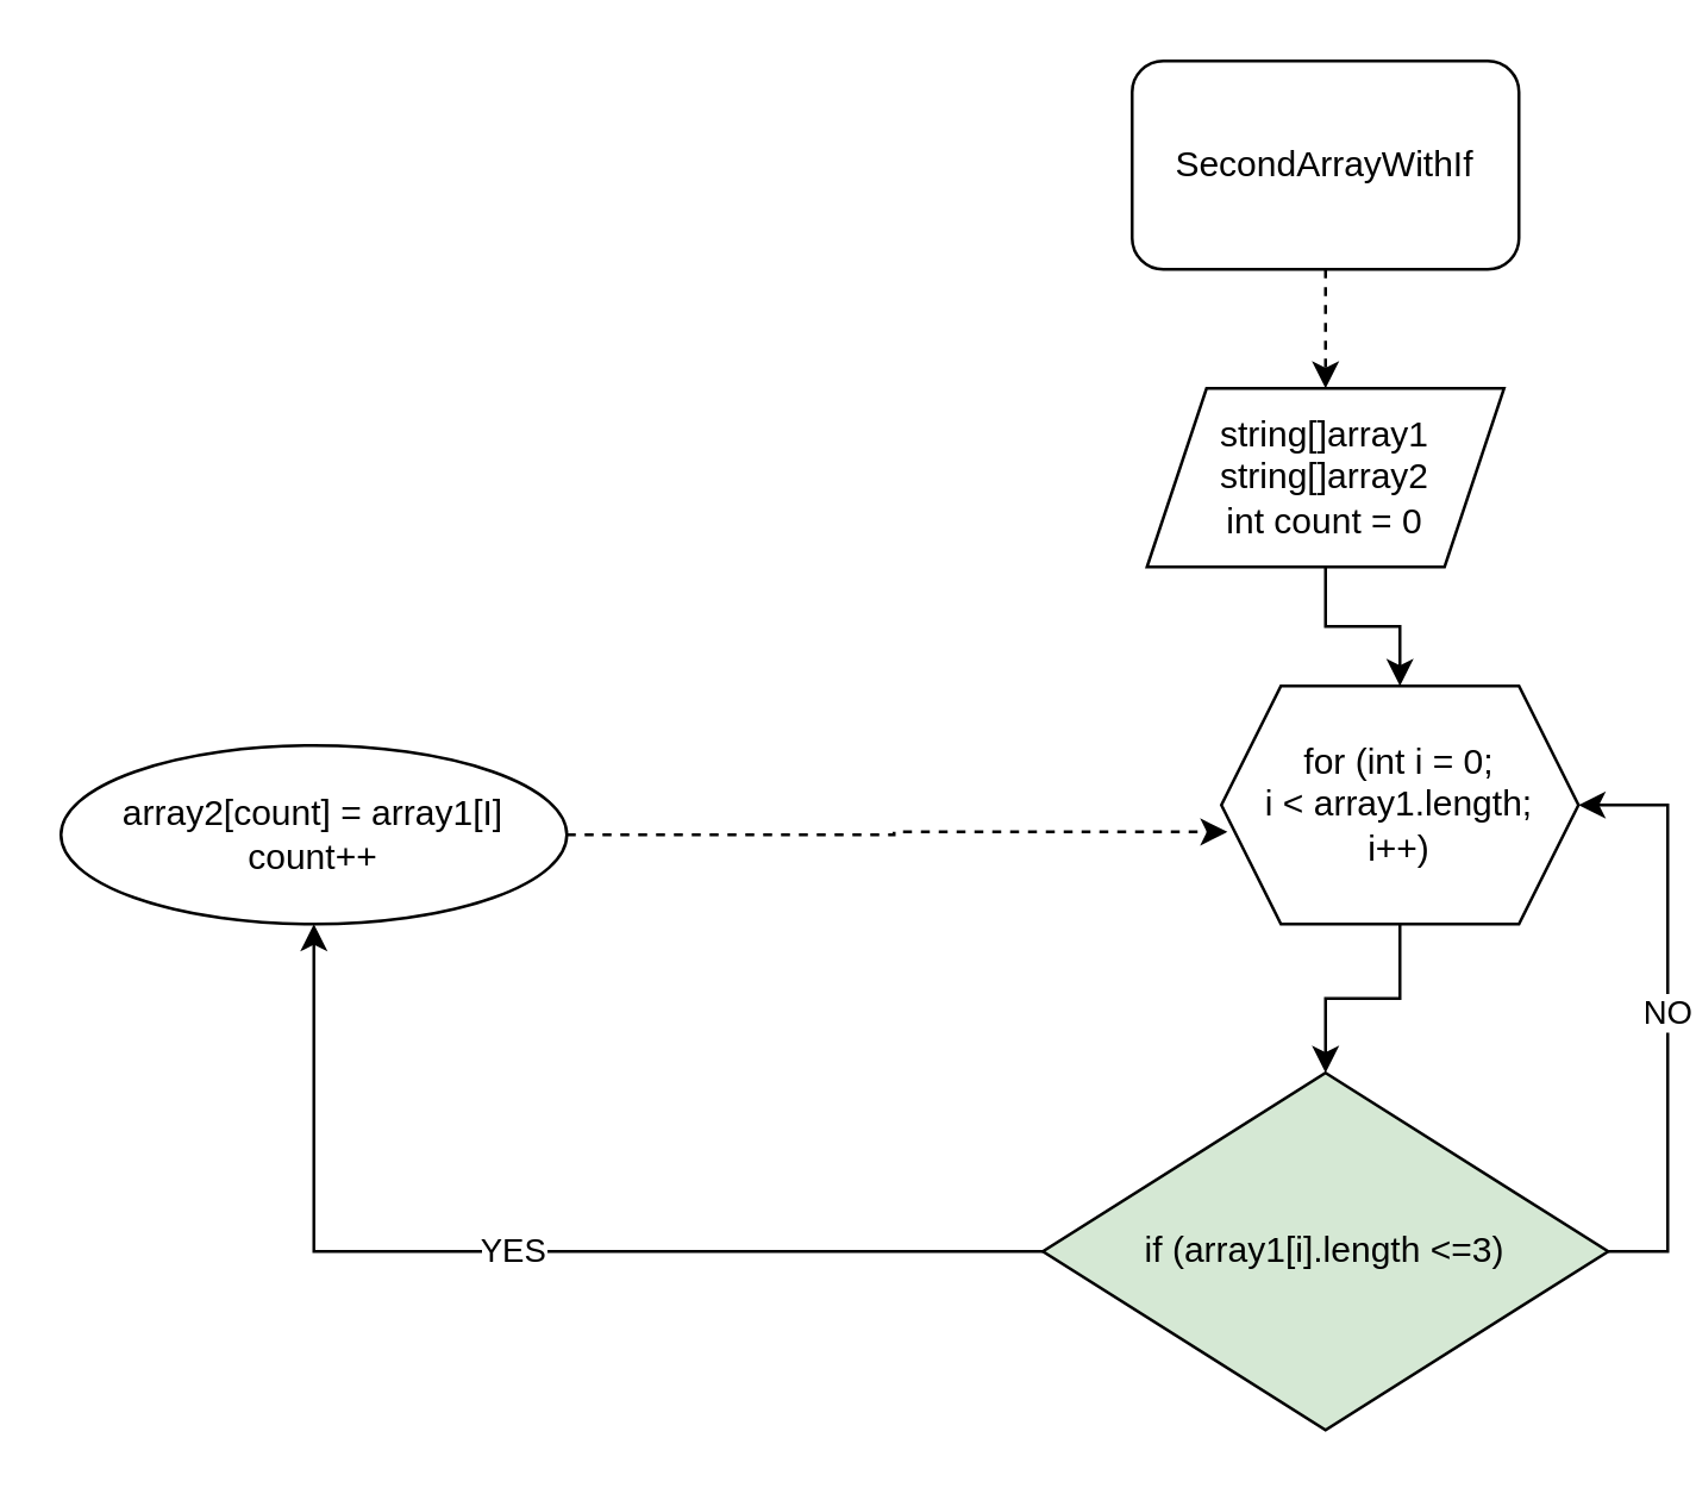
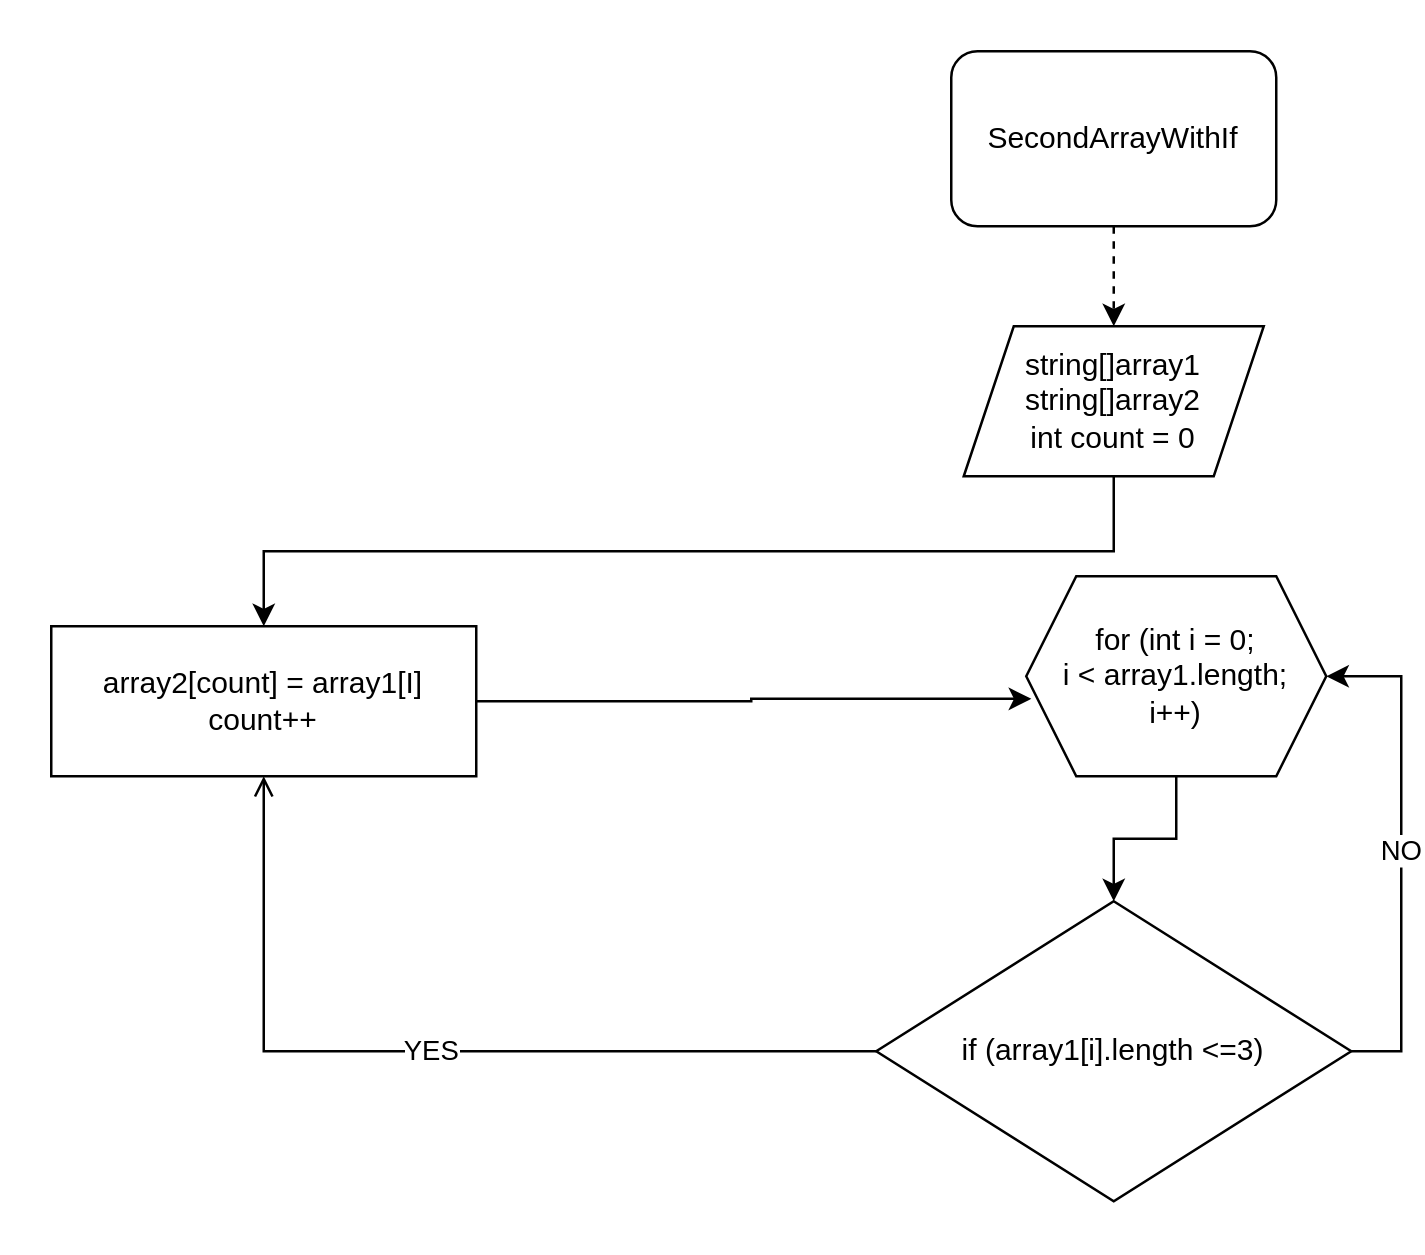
- <mxCell id="4" style="edgeStyle=orthogonalEdgeStyle;rounded=0;orthogonalLoop=1;jettySize=auto;html=1;exitX=0.5;exitY=1;exitDx=0;exitDy=0;entryX=0.5;entryY=0;entryDx=0;entryDy=0;" edge="1" parent="1" source="5" target="7"><mxGeometry relative="1" as="geometry" /></mxCell>
+ <mxCell id="4" style="edgeStyle=orthogonalEdgeStyle;rounded=0;orthogonalLoop=1;jettySize=auto;html=1;exitX=0.5;exitY=1;exitDx=0;exitDy=0;" edge="1" parent="1" source="5" target="12"><mxGeometry relative="1" as="geometry" /></mxCell>
- <mxCell id="12" value="array2[count] = array1[I]&lt;br&gt;count++" style="ellipse;whiteSpace=wrap;html=1;" vertex="1" parent="1"><mxGeometry x="20" y="250" width="170" height="60" as="geometry" /></mxCell>
+ <mxCell id="12" value="array2[count] = array1[I]&lt;br&gt;count++" style="rounded=0;whiteSpace=wrap;html=1;" vertex="1" parent="1"><mxGeometry x="20" y="250" width="170" height="60" as="geometry" /></mxCell>
- <mxCell id="11" style="edgeStyle=orthogonalEdgeStyle;rounded=0;orthogonalLoop=1;jettySize=auto;html=1;entryX=0.017;entryY=0.613;entryDx=0;entryDy=0;entryPerimeter=0;dashed=1;" edge="1" parent="1" source="12" target="7"><mxGeometry relative="1" as="geometry" /></mxCell>
+ <mxCell id="11" style="edgeStyle=orthogonalEdgeStyle;rounded=0;orthogonalLoop=1;jettySize=auto;html=1;entryX=0.017;entryY=0.613;entryDx=0;entryDy=0;entryPerimeter=0;" edge="1" parent="1" source="12" target="7"><mxGeometry relative="1" as="geometry" /></mxCell>
- <mxCell id="9" value="YES" style="edgeStyle=orthogonalEdgeStyle;rounded=0;orthogonalLoop=1;jettySize=auto;html=1;entryX=0.5;entryY=1;entryDx=0;entryDy=0;" edge="1" parent="1" source="10" target="12"><mxGeometry relative="1" as="geometry" /></mxCell>
+ <mxCell id="9" value="YES" style="edgeStyle=orthogonalEdgeStyle;rounded=0;orthogonalLoop=1;jettySize=auto;html=1;entryX=0.5;entryY=1;entryDx=0;entryDy=0;endArrow=open;" edge="1" parent="1" source="10" target="12"><mxGeometry relative="1" as="geometry" /></mxCell>
- <mxCell id="10" value="if (array1[i].length &amp;lt;=3)" style="rhombus;whiteSpace=wrap;html=1;fillColor=#d5e8d4;" vertex="1" parent="1"><mxGeometry x="350" y="360" width="190" height="120" as="geometry" /></mxCell>
+ <mxCell id="10" value="if (array1[i].length &amp;lt;=3)" style="rhombus;whiteSpace=wrap;html=1;" vertex="1" parent="1"><mxGeometry x="350" y="360" width="190" height="120" as="geometry" /></mxCell>
